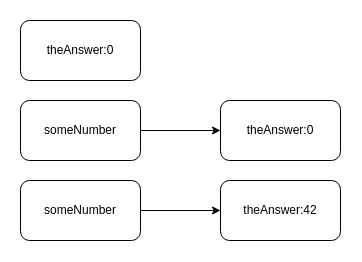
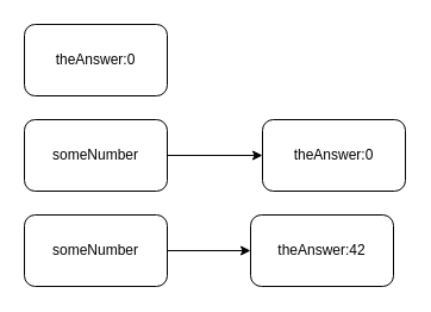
- <mxCell id="3" value="theAnswer:42" style="rounded=1;whiteSpace=wrap;html=1;" vertex="1" parent="1"><mxGeometry x="220" y="180" width="120" height="60" as="geometry" /></mxCell>
+ <mxCell id="3" value="theAnswer:42" style="rounded=1;whiteSpace=wrap;html=1;" vertex="1" parent="1"><mxGeometry x="210" y="180" width="120" height="60" as="geometry" /></mxCell>
